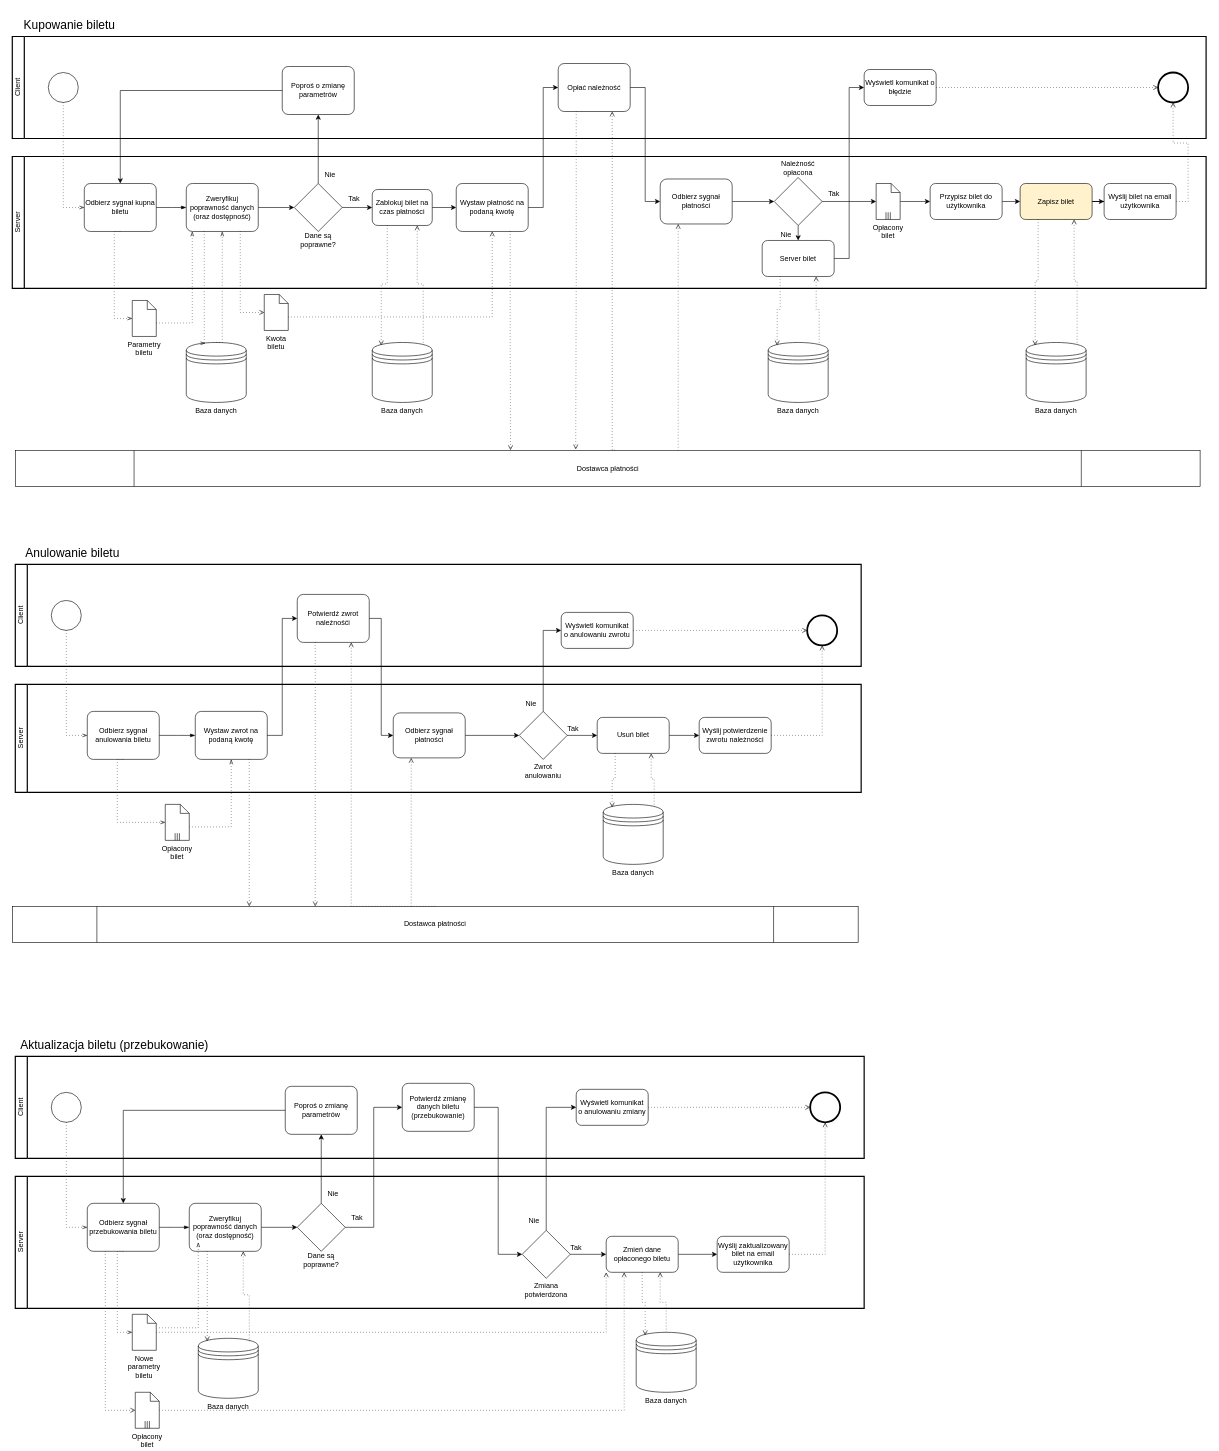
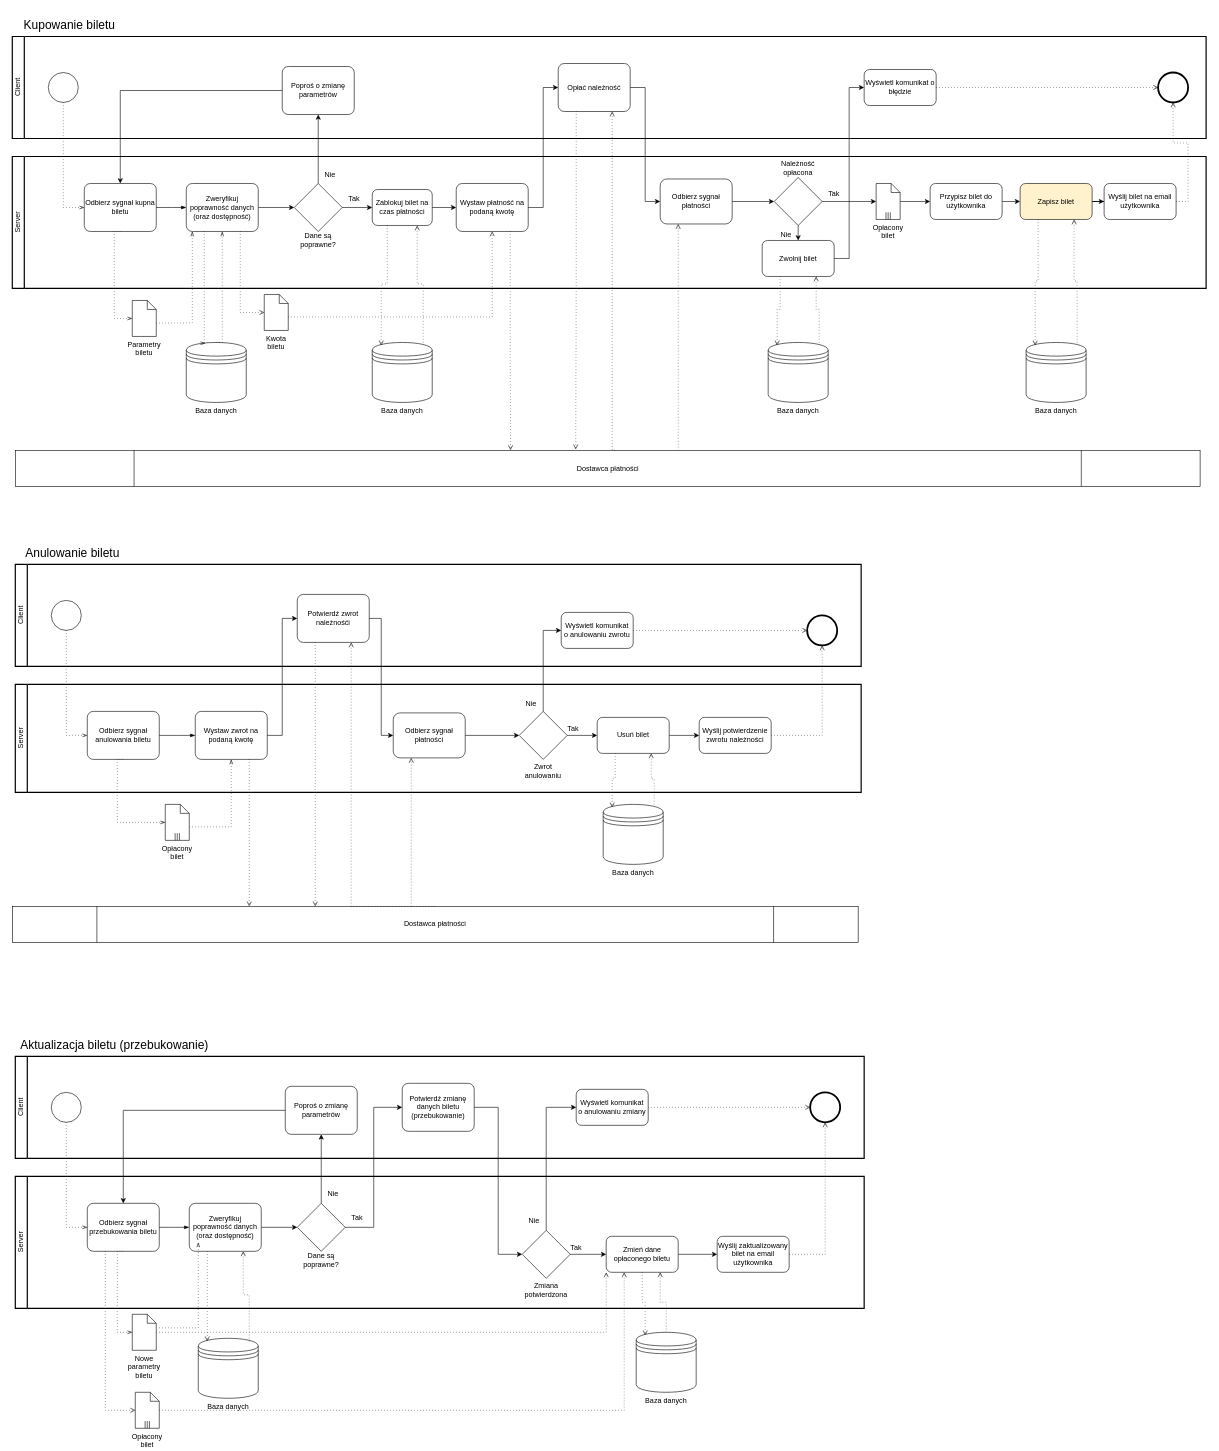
- <mxCell id="33" value="Server bilet" style="rounded=1;whiteSpace=wrap;html=1;" parent="9" vertex="1"><mxGeometry x="1250" y="140" width="120" height="60" as="geometry" /></mxCell>
+ <mxCell id="33" value="Zwolnij bilet" style="rounded=1;whiteSpace=wrap;html=1;" parent="9" vertex="1"><mxGeometry x="1250" y="140" width="120" height="60" as="geometry" /></mxCell>
